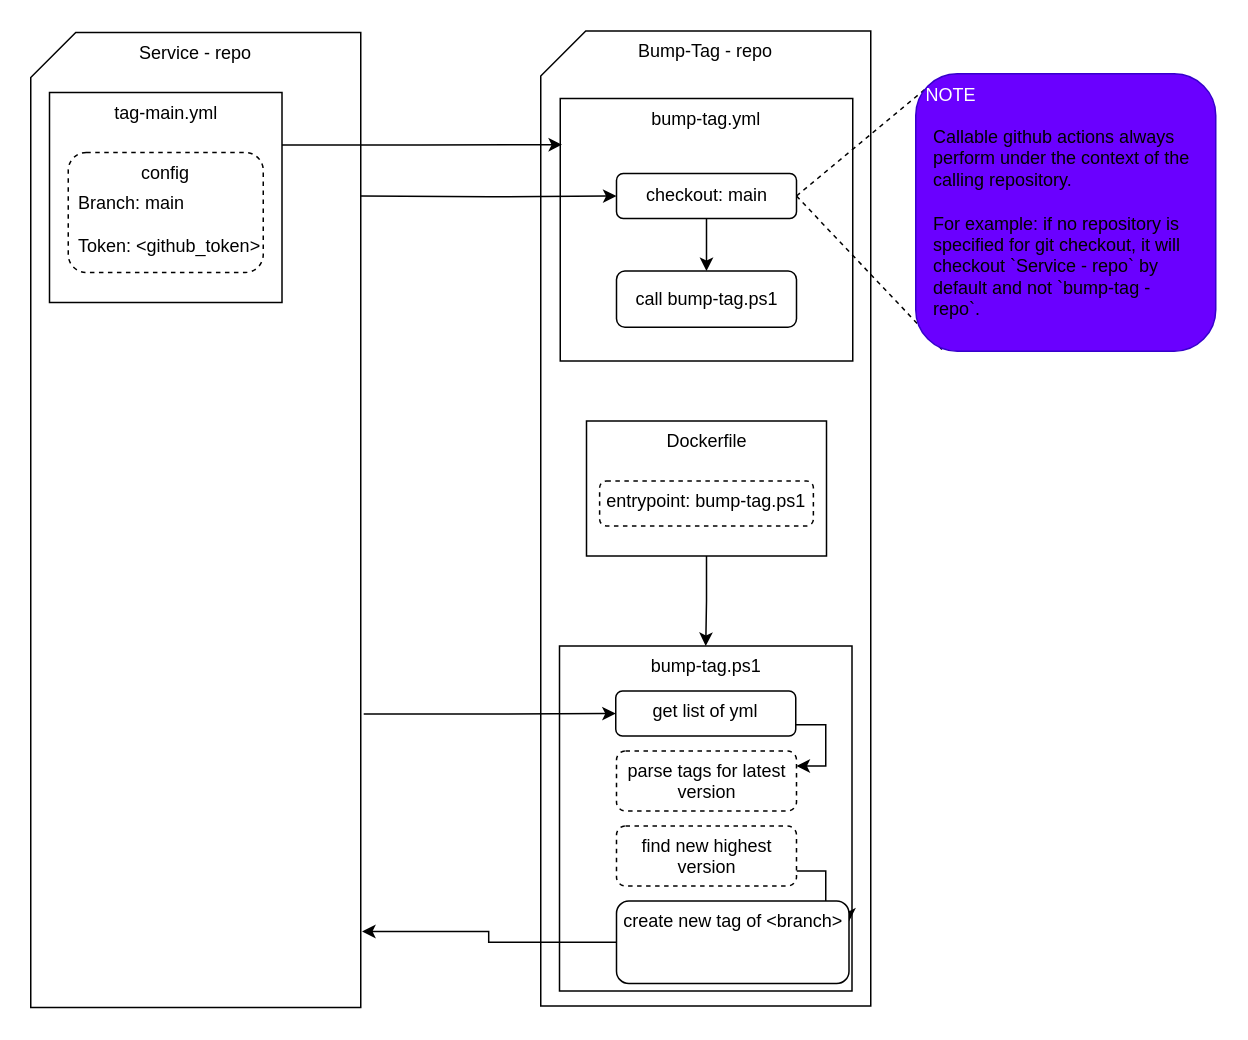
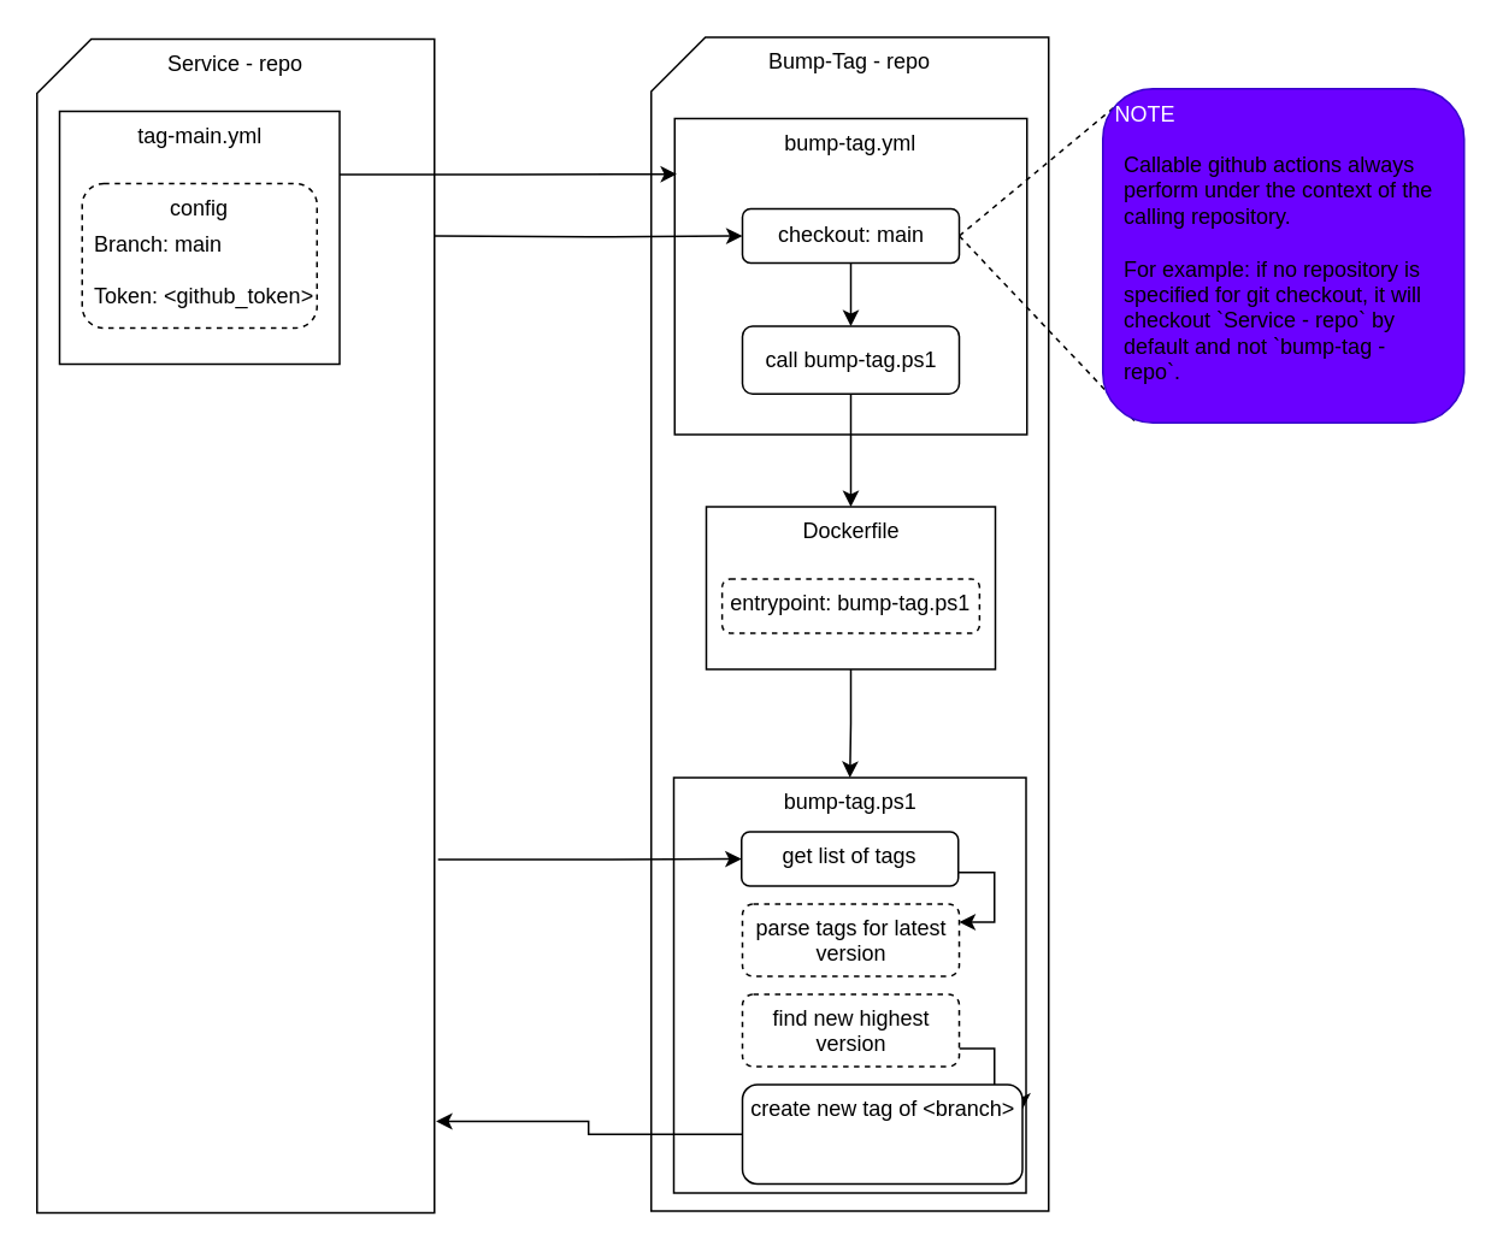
+ <mxCell id="22" value="" style="edgeStyle=orthogonalEdgeStyle;rounded=0;orthogonalLoop=1;jettySize=auto;html=1;exitX=0.5;exitY=1;exitDx=0;exitDy=0;entryX=0.5;entryY=0;entryDx=0;entryDy=0;fontFamily=Helvetica;fontSize=12;fontColor=default;" edge="1" parent="1" source="14" target="23"><mxGeometry relative="1" as="geometry"><mxPoint x="471" y="218" as="sourcePoint" /><mxPoint x="470" y="340" as="targetPoint" /></mxGeometry></mxCell>
- <mxCell id="17" value="get list of yml" style="rounded=1;whiteSpace=wrap;html=1;strokeColor=default;align=center;verticalAlign=top;fontFamily=Helvetica;fontSize=12;fontColor=default;fillColor=default;" vertex="1" parent="1"><mxGeometry x="410" y="460" width="120" height="30" as="geometry" /></mxCell>
+ <mxCell id="17" value="get list of tags" style="rounded=1;whiteSpace=wrap;html=1;strokeColor=default;align=center;verticalAlign=top;fontFamily=Helvetica;fontSize=12;fontColor=default;fillColor=default;" vertex="1" parent="1"><mxGeometry x="410" y="460" width="120" height="30" as="geometry" /></mxCell>
